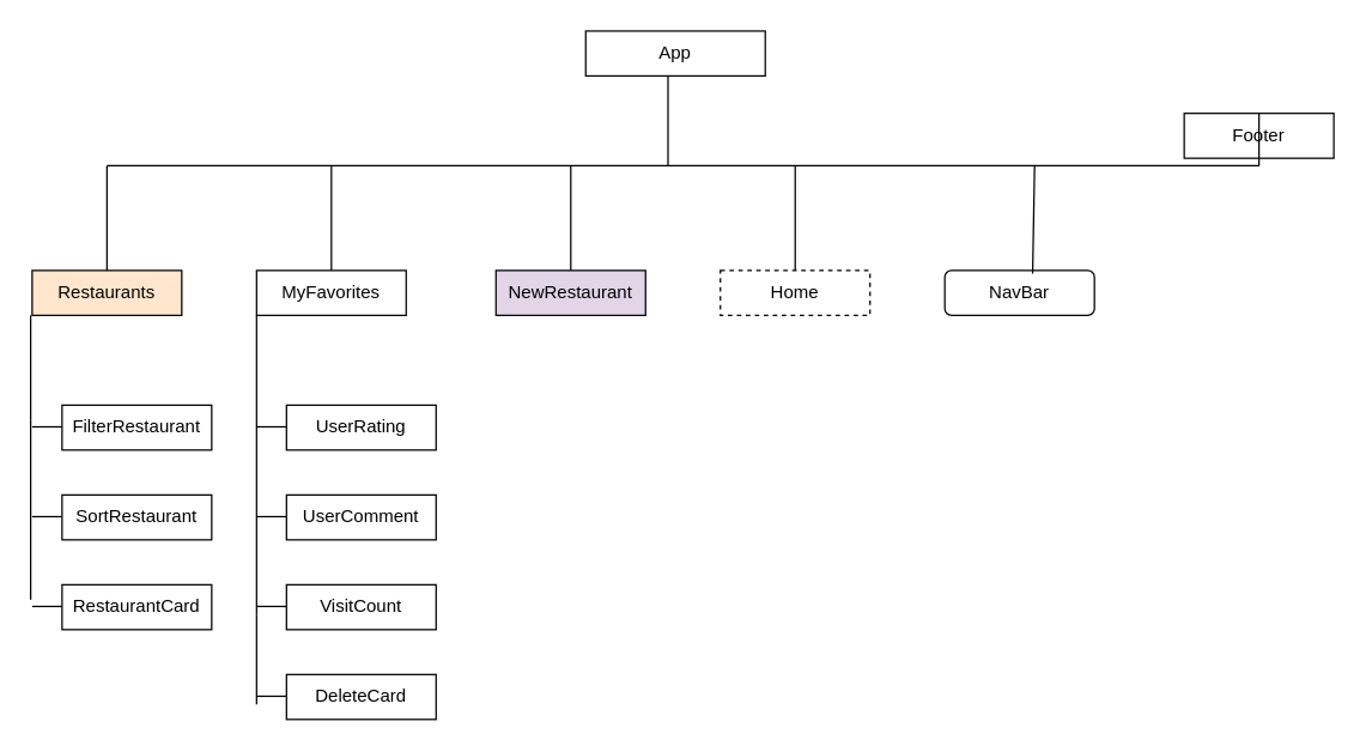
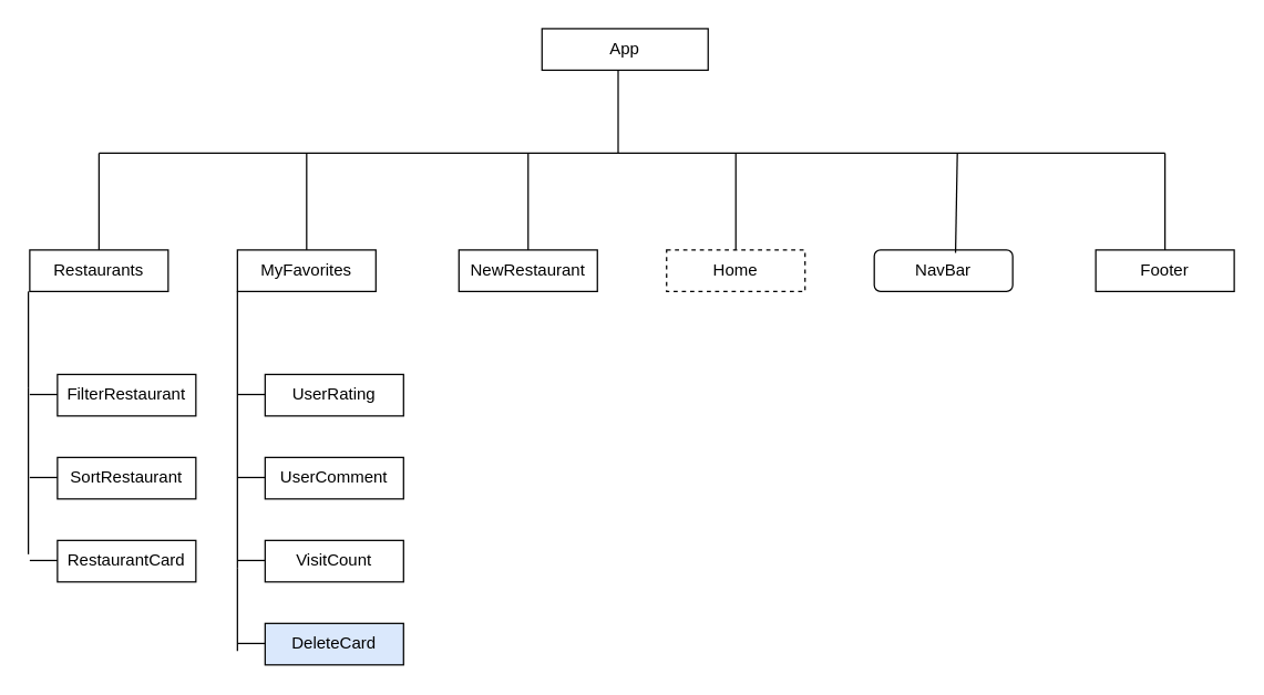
- <mxCell id="14" value="Footer" style="rounded=0;whiteSpace=wrap;html=1;" vertex="1" parent="1"><mxGeometry x="791" y="75" width="100" height="30" as="geometry" /></mxCell>
+ <mxCell id="14" value="Footer" style="rounded=0;whiteSpace=wrap;html=1;" vertex="1" parent="1"><mxGeometry x="791" y="180" width="100" height="30" as="geometry" /></mxCell>
- <mxCell id="6" value="Restaurants" style="rounded=0;whiteSpace=wrap;html=1;fillColor=#ffe6cc;" vertex="1" parent="1"><mxGeometry y="180" width="100" height="30" as="geometry" x="21" /></mxCell>
+ <mxCell id="6" value="Restaurants" style="rounded=0;whiteSpace=wrap;html=1;" vertex="1" parent="1"><mxGeometry y="180" width="100" height="30" as="geometry" x="21" /></mxCell>
- <mxCell id="10" value="NewRestaurant" style="rounded=0;whiteSpace=wrap;html=1;fillColor=#e1d5e7;" vertex="1" parent="1"><mxGeometry x="331" y="180" width="100" height="30" as="geometry" /></mxCell>
+ <mxCell id="10" value="NewRestaurant" style="rounded=0;whiteSpace=wrap;html=1;" vertex="1" parent="1"><mxGeometry x="331" y="180" width="100" height="30" as="geometry" /></mxCell>
- <mxCell id="32" value="DeleteCard" style="rounded=0;whiteSpace=wrap;html=1;" vertex="1" parent="1"><mxGeometry x="191" y="450" width="100" height="30" as="geometry" /></mxCell>
+ <mxCell id="32" value="DeleteCard" style="rounded=0;whiteSpace=wrap;html=1;fillColor=#dae8fc;" vertex="1" parent="1"><mxGeometry x="191" y="450" width="100" height="30" as="geometry" /></mxCell>
